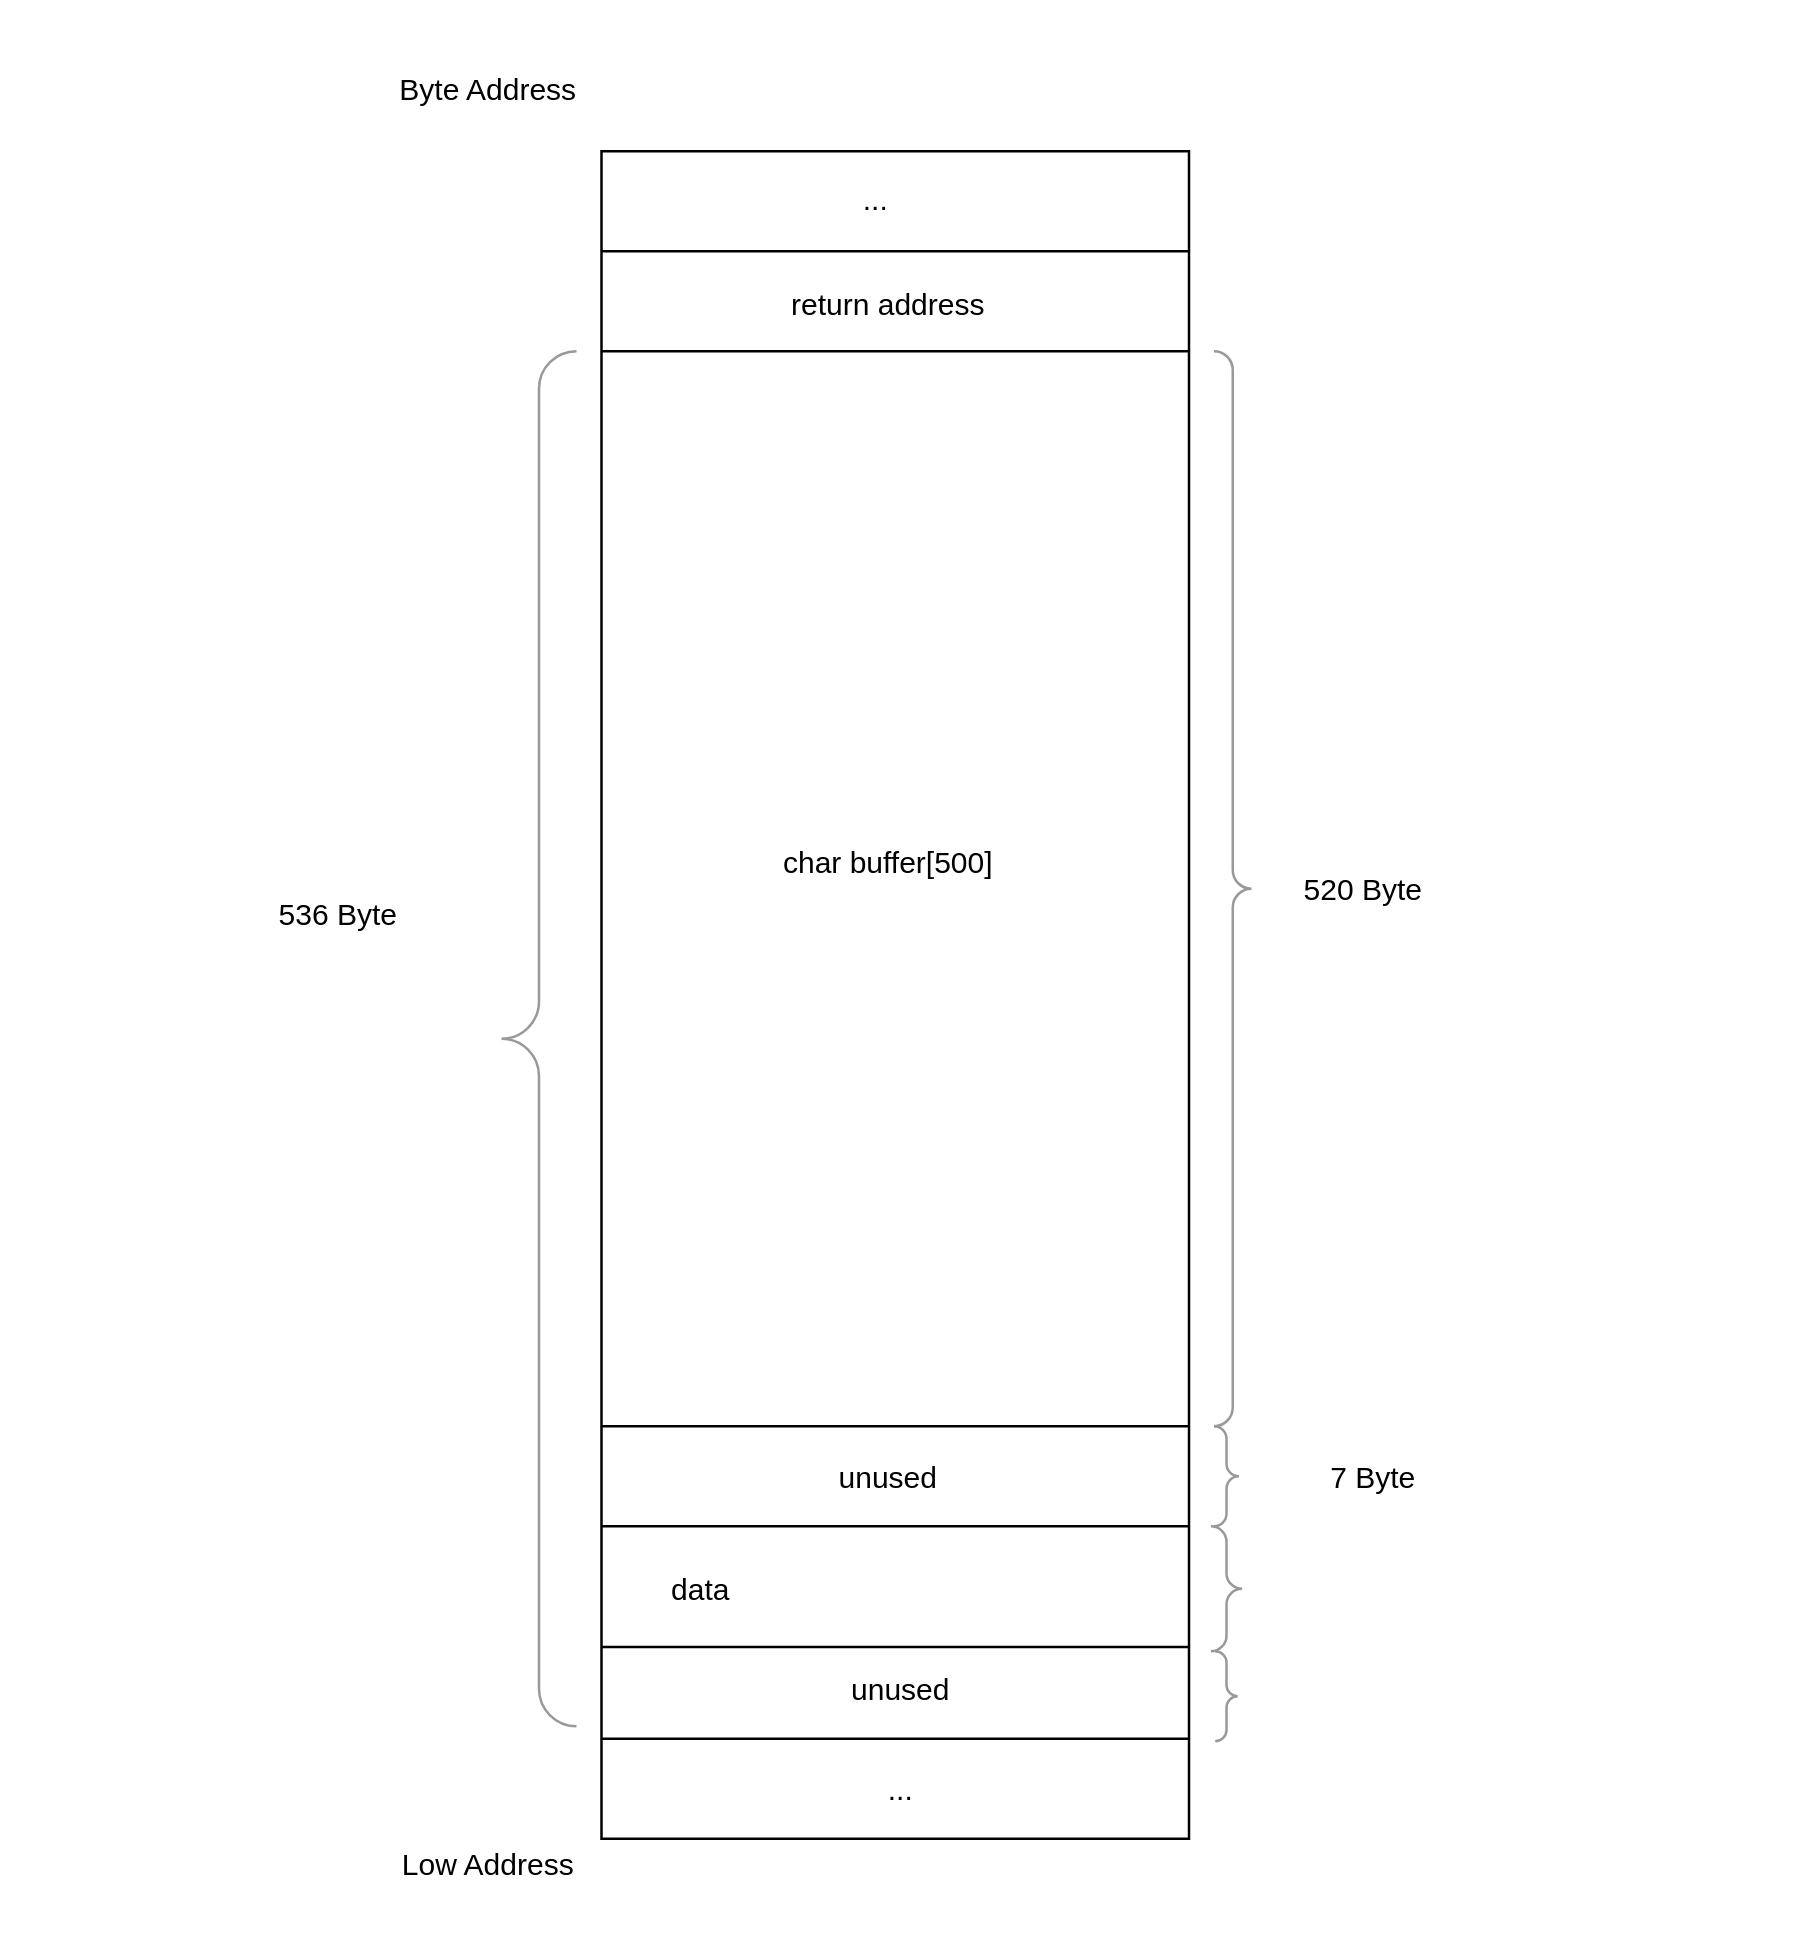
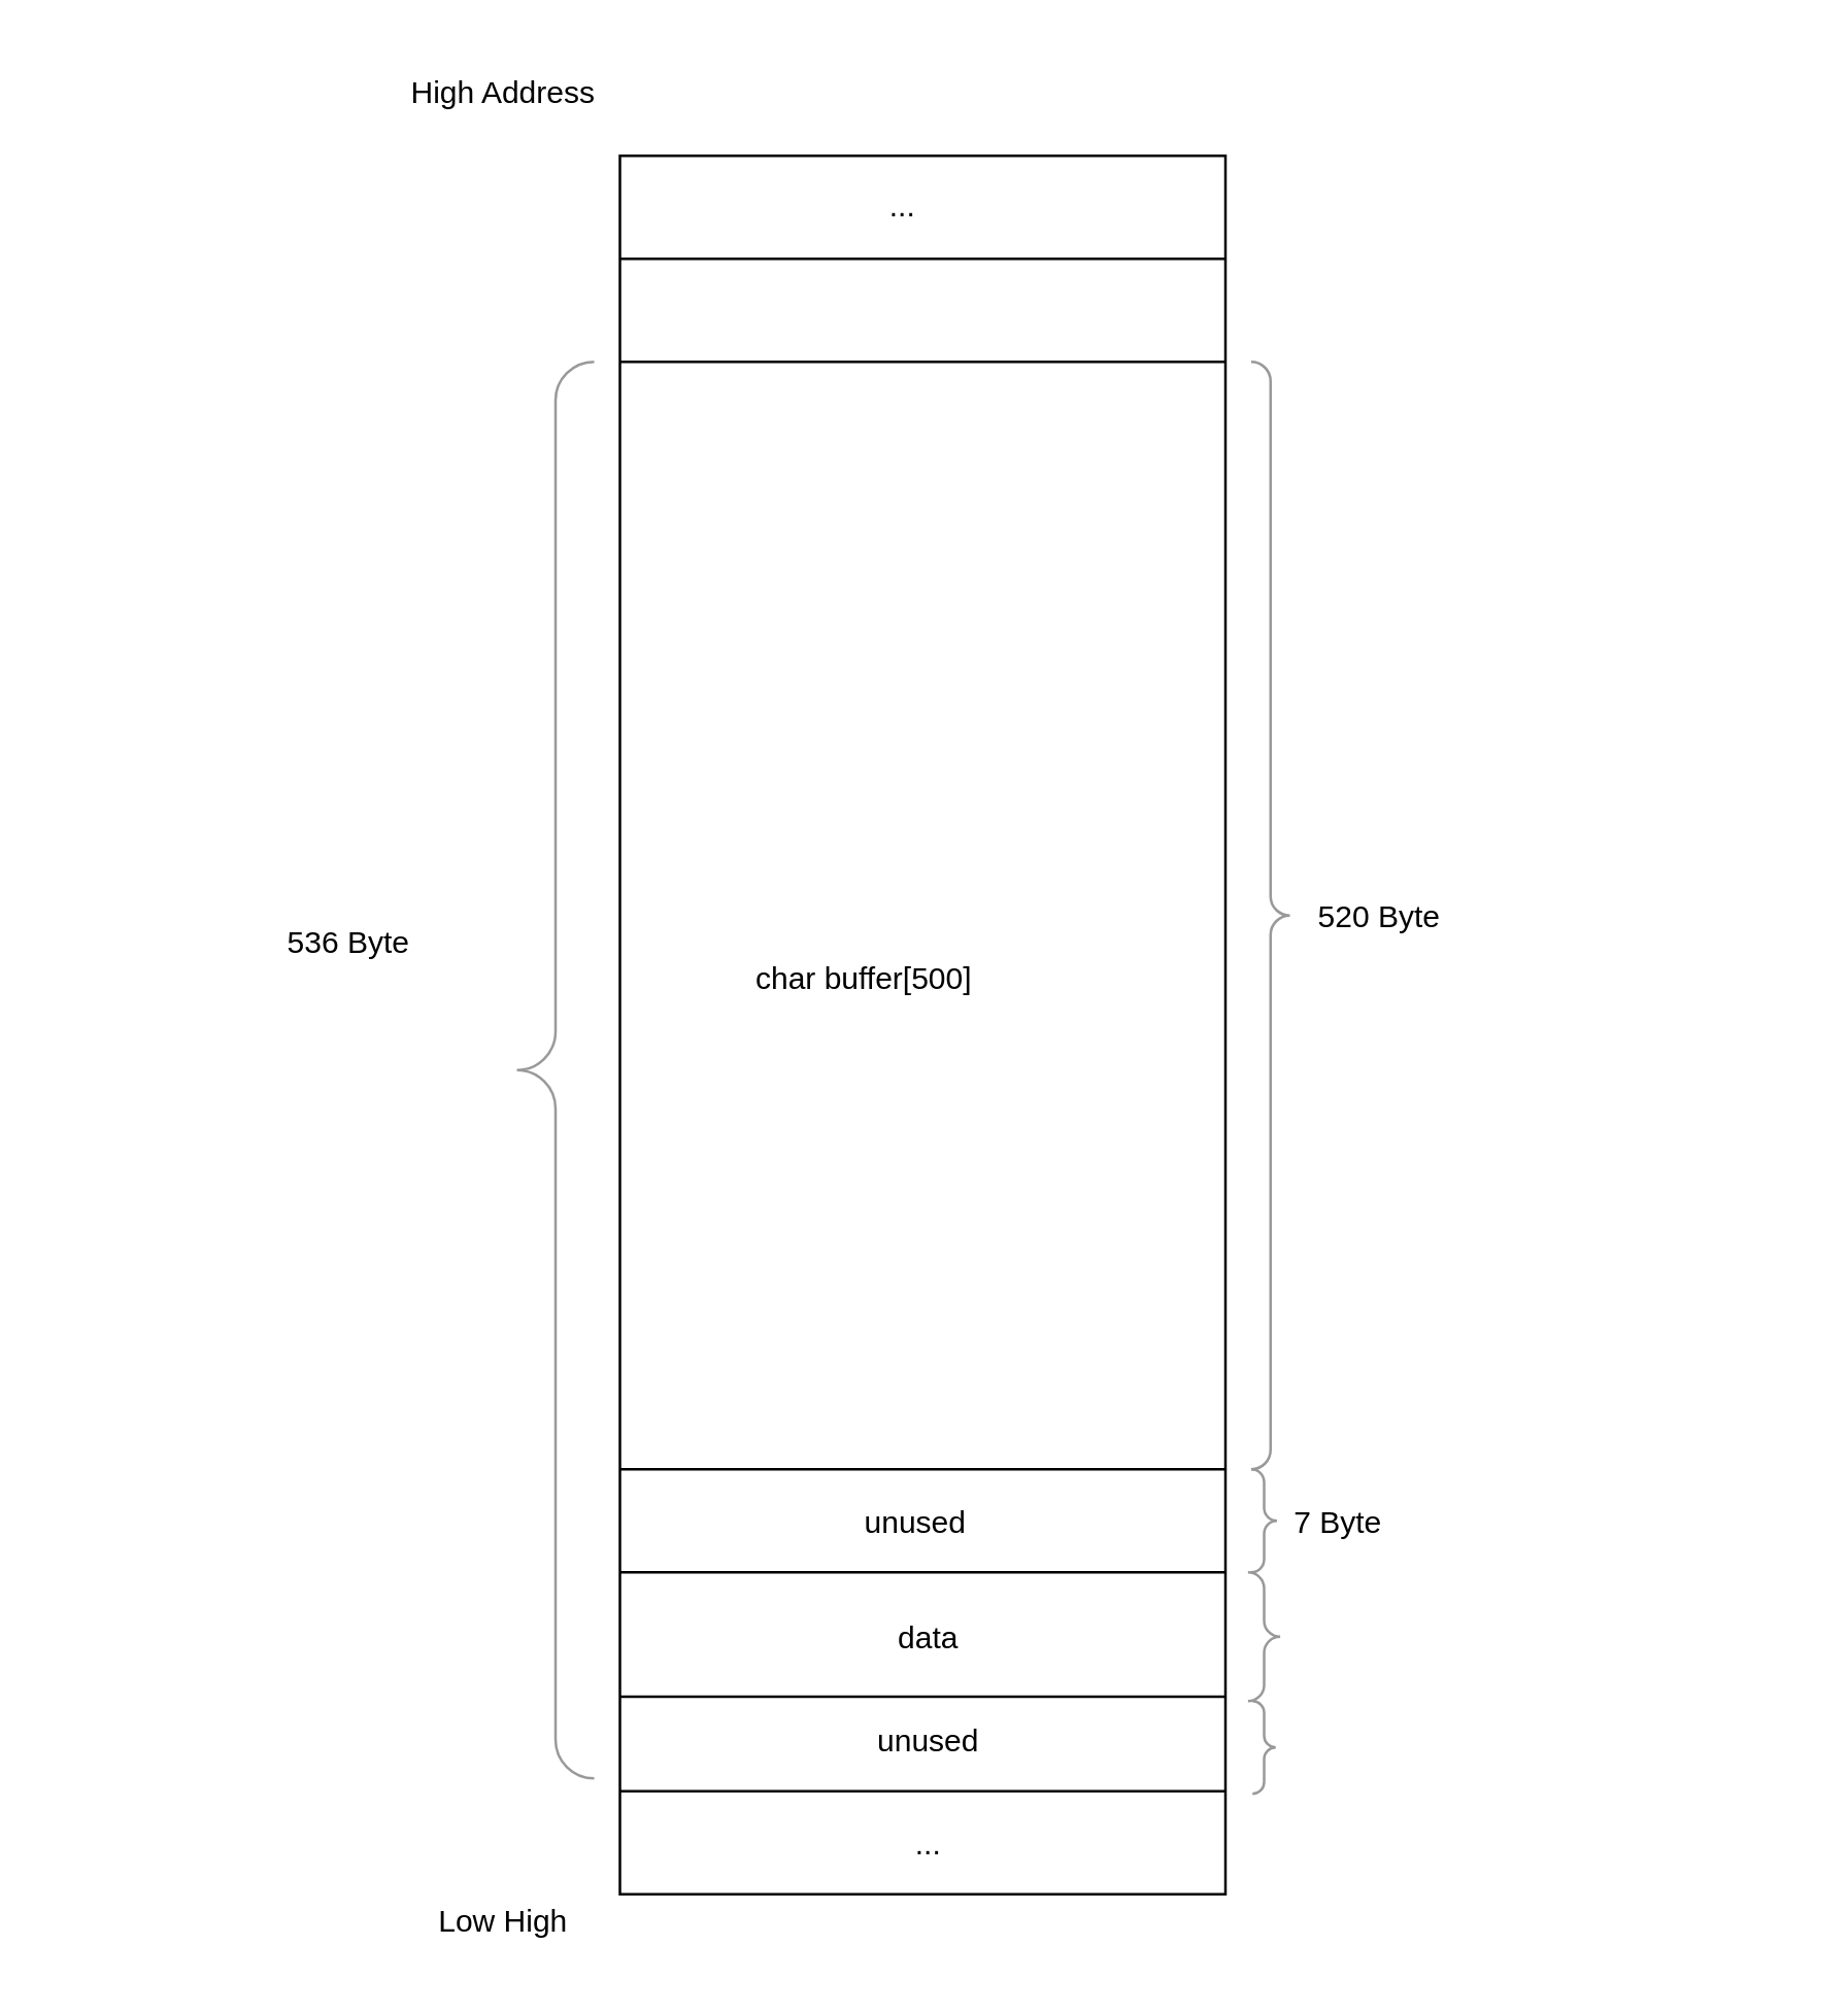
- <mxCell id="5" value="Byte Address" style="text;align=center;verticalAlign=middle;resizable=0;points=[];autosize=1;strokeColor=none;fillColor=none;rounded=0;fontColor=default;labelBorderColor=none;" vertex="1" parent="1"><mxGeometry x="150" y="20" width="90" height="30" as="geometry" /></mxCell>
+ <mxCell id="5" value="High Address" style="text;align=center;verticalAlign=middle;resizable=0;points=[];autosize=1;strokeColor=none;fillColor=none;rounded=0;fontColor=default;labelBorderColor=none;" vertex="1" parent="1"><mxGeometry x="150" y="20" width="90" height="30" as="geometry" /></mxCell>
- <mxCell id="21" value="return address" style="text;align=center;verticalAlign=middle;resizable=0;points=[];autosize=1;strokeColor=none;fillColor=none;rounded=0;fontColor=default;labelBorderColor=none;" vertex="1" parent="1"><mxGeometry x="305" y="106" width="100" height="30" as="geometry" /></mxCell>
- <mxCell id="20" value="char buffer[500]" style="text;strokeColor=none;fillColor=none;align=center;verticalAlign=middle;whiteSpace=wrap;rounded=0;fontColor=default;labelBorderColor=none;" vertex="1" parent="1"><mxGeometry x="305" y="330" width="100" height="30" as="geometry" /></mxCell>
+ <mxCell id="20" value="char buffer[500]" style="text;strokeColor=none;fillColor=none;align=center;verticalAlign=middle;whiteSpace=wrap;rounded=0;fontColor=default;labelBorderColor=none;" vertex="1" parent="1"><mxGeometry x="285" y="365" width="100" height="30" as="geometry" /></mxCell>
- <mxCell id="19" value="520 Byte" style="text;align=center;verticalAlign=middle;resizable=0;points=[];autosize=1;strokeColor=none;fillColor=none;rounded=0;fontColor=default;labelBorderColor=none;" vertex="1" parent="1"><mxGeometry x="510" y="340" width="70" height="30" as="geometry" /></mxCell>
+ <mxCell id="19" value="520 Byte" style="text;align=center;verticalAlign=middle;resizable=0;points=[];autosize=1;strokeColor=none;fillColor=none;rounded=0;fontColor=default;labelBorderColor=none;" vertex="1" parent="1"><mxGeometry x="500" y="340" width="70" height="30" as="geometry" /></mxCell>
- <mxCell id="16" value="7 Byte" style="text;align=left;verticalAlign=middle;resizable=0;points=[];autosize=1;strokeColor=none;fillColor=none;rounded=0;fontColor=default;labelBorderColor=none;" vertex="1" parent="1"><mxGeometry x="530" y="575" width="60" height="30" as="geometry" /></mxCell>
+ <mxCell id="16" value="7 Byte" style="text;align=left;verticalAlign=middle;resizable=0;points=[];autosize=1;strokeColor=none;fillColor=none;rounded=0;fontColor=default;labelBorderColor=none;" vertex="1" parent="1"><mxGeometry x="500" y="575" width="60" height="30" as="geometry" /></mxCell>
- <mxCell id="10" value="data" style="text;align=center;verticalAlign=middle;resizable=0;points=[];autosize=1;strokeColor=none;fillColor=none;rounded=0;fontColor=default;labelBorderColor=none;" vertex="1" parent="1"><mxGeometry x="255" y="620" width="50" height="30" as="geometry" /></mxCell>
+ <mxCell id="10" value="data" style="text;align=center;verticalAlign=middle;resizable=0;points=[];autosize=1;strokeColor=none;fillColor=none;rounded=0;fontColor=default;labelBorderColor=none;" vertex="1" parent="1"><mxGeometry x="335" y="620" width="50" height="30" as="geometry" /></mxCell>
- <mxCell id="6" value="Low Address" style="text;align=center;verticalAlign=middle;resizable=0;points=[];autosize=1;strokeColor=none;fillColor=none;rounded=0;fontColor=default;labelBorderColor=none;" vertex="1" parent="1"><mxGeometry x="150" y="730" width="90" height="30" as="geometry" /></mxCell>
+ <mxCell id="6" value="Low High" style="text;align=center;verticalAlign=middle;resizable=0;points=[];autosize=1;strokeColor=none;fillColor=none;rounded=0;fontColor=default;labelBorderColor=none;" vertex="1" parent="1"><mxGeometry x="150" y="730" width="90" height="30" as="geometry" /></mxCell>
